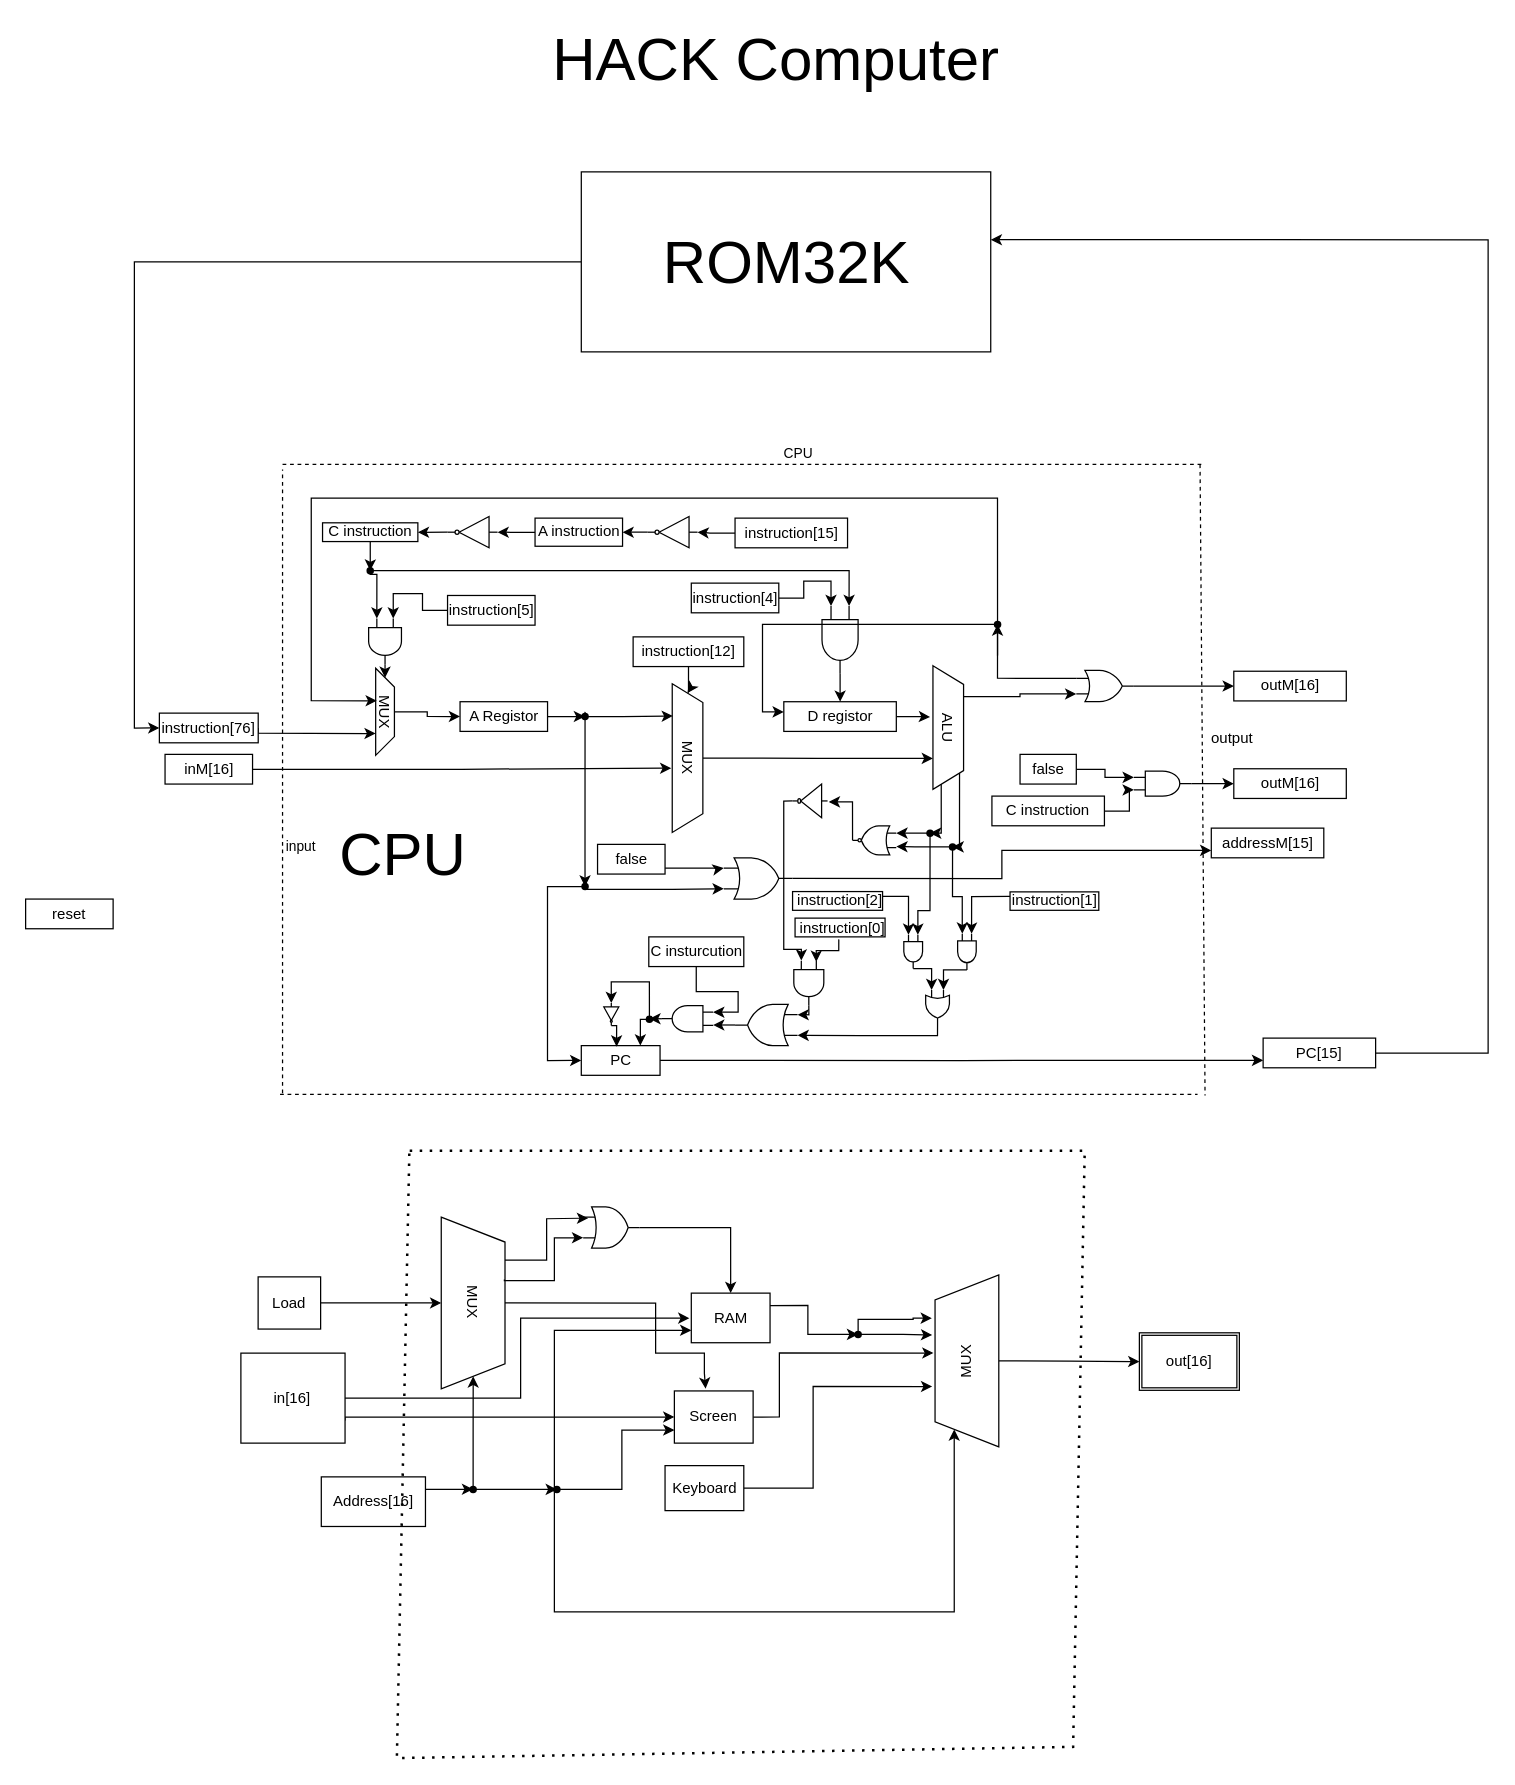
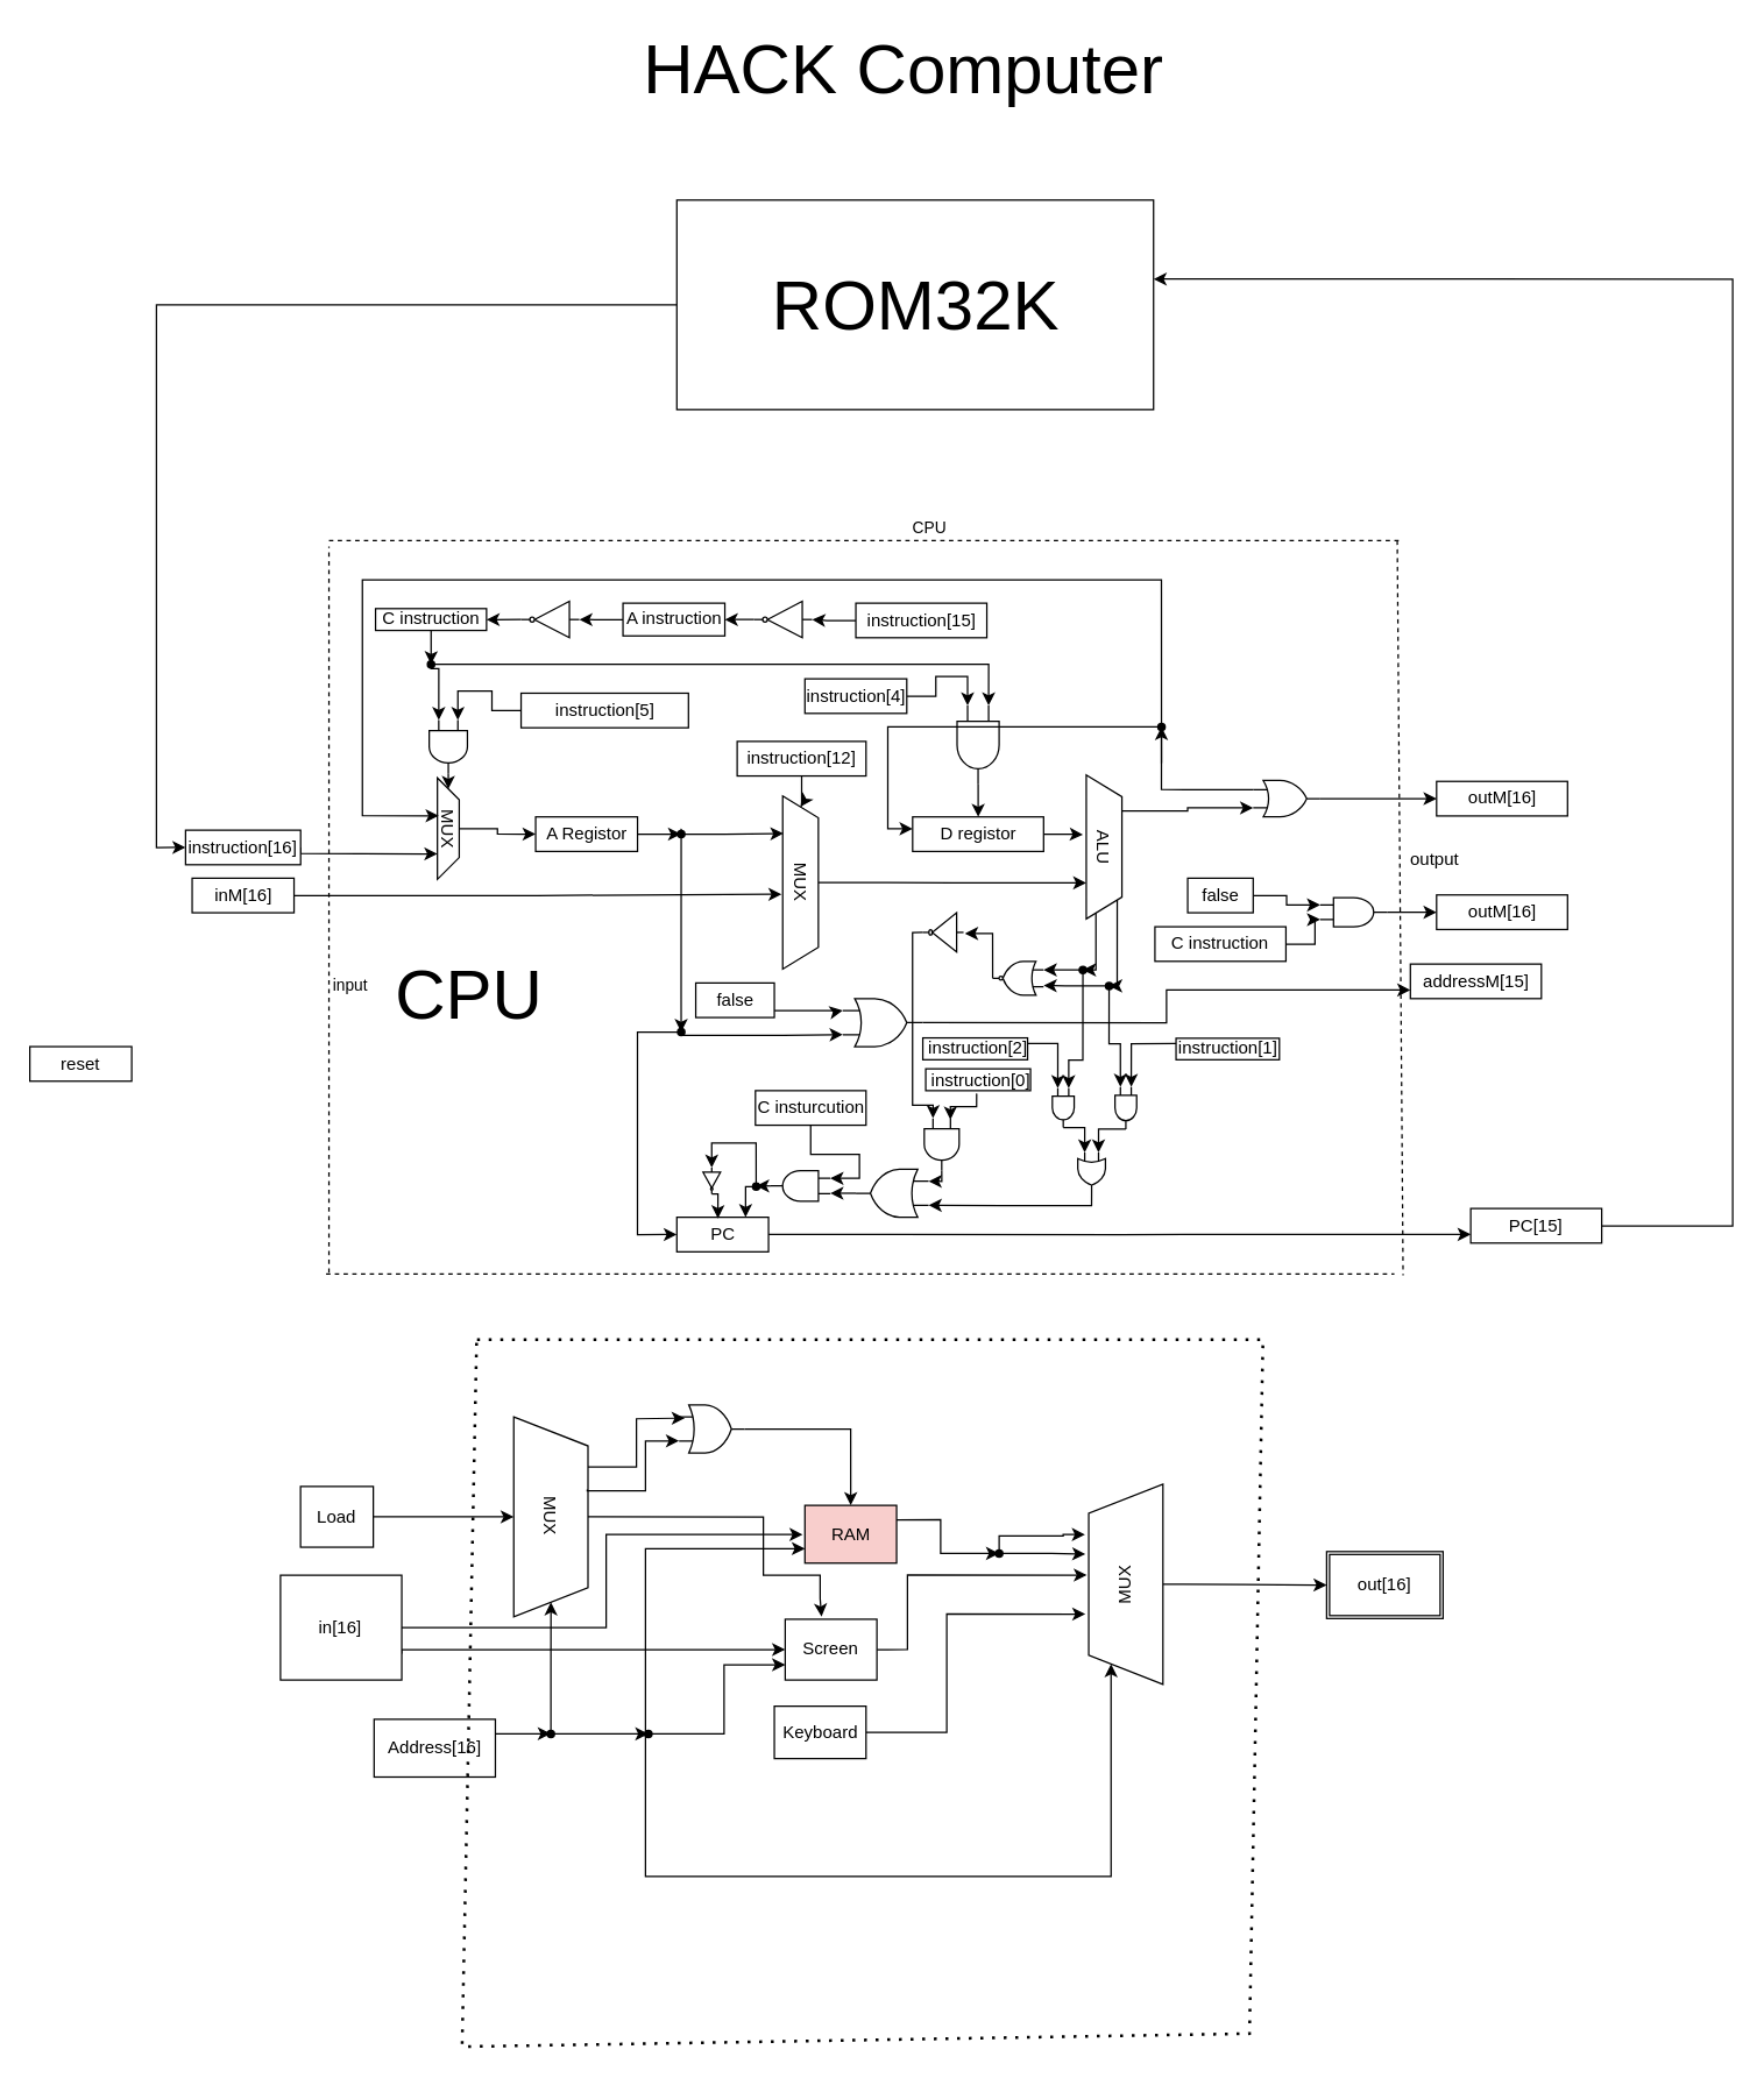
- <mxCell id="2" value="instruction[5]" style="whiteSpace=wrap;html=1;" vertex="1" parent="1"><mxGeometry x="357.54" y="475.88" width="70" height="23.75" as="geometry" /></mxCell>
+ <mxCell id="2" value="instruction[5]" style="whiteSpace=wrap;html=1;" vertex="1" parent="1"><mxGeometry x="357.54" y="475.88" width="115" height="23.75" as="geometry" /></mxCell>
- <mxCell id="18" value="instruction[76]" style="whiteSpace=wrap;html=1;" vertex="1" parent="1"><mxGeometry x="127" y="570" width="79.07" height="23.75" as="geometry" /></mxCell>
+ <mxCell id="18" value="instruction[16]" style="whiteSpace=wrap;html=1;" vertex="1" parent="1"><mxGeometry x="127" y="570" width="79.07" height="23.75" as="geometry" /></mxCell>
- <mxCell id="123" value="RAM" style="whiteSpace=wrap;html=1;" vertex="1" parent="1"><mxGeometry x="552.54" y="1034" width="63" height="39.69" as="geometry" /></mxCell>
+ <mxCell id="123" value="RAM" style="whiteSpace=wrap;html=1;fillColor=#f8cecc;" vertex="1" parent="1"><mxGeometry x="552.54" y="1034" width="63" height="39.69" as="geometry" /></mxCell>
